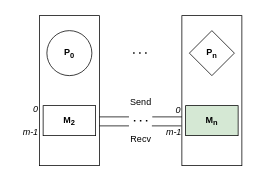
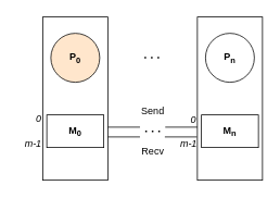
- <mxCell id="3" value="&lt;b&gt;P&lt;sub&gt;&lt;font&gt;0&lt;/font&gt;&lt;/sub&gt;&lt;/b&gt;" style="ellipse;whiteSpace=wrap;html=1;aspect=fixed;" parent="1" vertex="1"><mxGeometry x="62" y="40" width="60" height="60" as="geometry" /></mxCell>
+ <mxCell id="3" value="&lt;b&gt;P&lt;sub&gt;&lt;font&gt;0&lt;/font&gt;&lt;/sub&gt;&lt;/b&gt;" style="ellipse;whiteSpace=wrap;html=1;aspect=fixed;fillColor=#ffe6cc;" parent="1" vertex="1"><mxGeometry x="62" y="40" width="60" height="60" as="geometry" /></mxCell>
- <mxCell id="6" value="&lt;b&gt;P&lt;sub&gt;&lt;font&gt;n&lt;/font&gt;&lt;/sub&gt;&lt;/b&gt;" style="rhombus;whiteSpace=wrap;html=1;aspect=fixed;" parent="1" vertex="1"><mxGeometry x="252" y="40" width="60" height="60" as="geometry" /></mxCell>
+ <mxCell id="6" value="&lt;b&gt;P&lt;sub&gt;&lt;font&gt;n&lt;/font&gt;&lt;/sub&gt;&lt;/b&gt;" style="ellipse;whiteSpace=wrap;html=1;aspect=fixed;" parent="1" vertex="1"><mxGeometry x="252" y="40" width="60" height="60" as="geometry" /></mxCell>
- <mxCell id="4" value="&lt;b&gt;M&lt;sub&gt;&lt;font&gt;2&lt;/font&gt;&lt;/sub&gt;&lt;/b&gt;" style="rounded=0;whiteSpace=wrap;html=1;" parent="1" vertex="1"><mxGeometry x="57" y="140" width="70" height="40" as="geometry" /></mxCell>
+ <mxCell id="4" value="&lt;b&gt;M&lt;sub&gt;&lt;font&gt;0&lt;/font&gt;&lt;/sub&gt;&lt;/b&gt;" style="rounded=0;whiteSpace=wrap;html=1;" parent="1" vertex="1"><mxGeometry x="57" y="140" width="70" height="40" as="geometry" /></mxCell>
- <mxCell id="7" value="&lt;b&gt;M&lt;sub&gt;n&lt;/sub&gt;&lt;/b&gt;" style="rounded=0;whiteSpace=wrap;html=1;fillColor=#d5e8d4;" parent="1" vertex="1"><mxGeometry x="247" y="140" width="70" height="40" as="geometry" /></mxCell>
+ <mxCell id="7" value="&lt;b&gt;M&lt;sub&gt;n&lt;/sub&gt;&lt;/b&gt;" style="rounded=0;whiteSpace=wrap;html=1;" parent="1" vertex="1"><mxGeometry x="247" y="140" width="70" height="40" as="geometry" /></mxCell>
